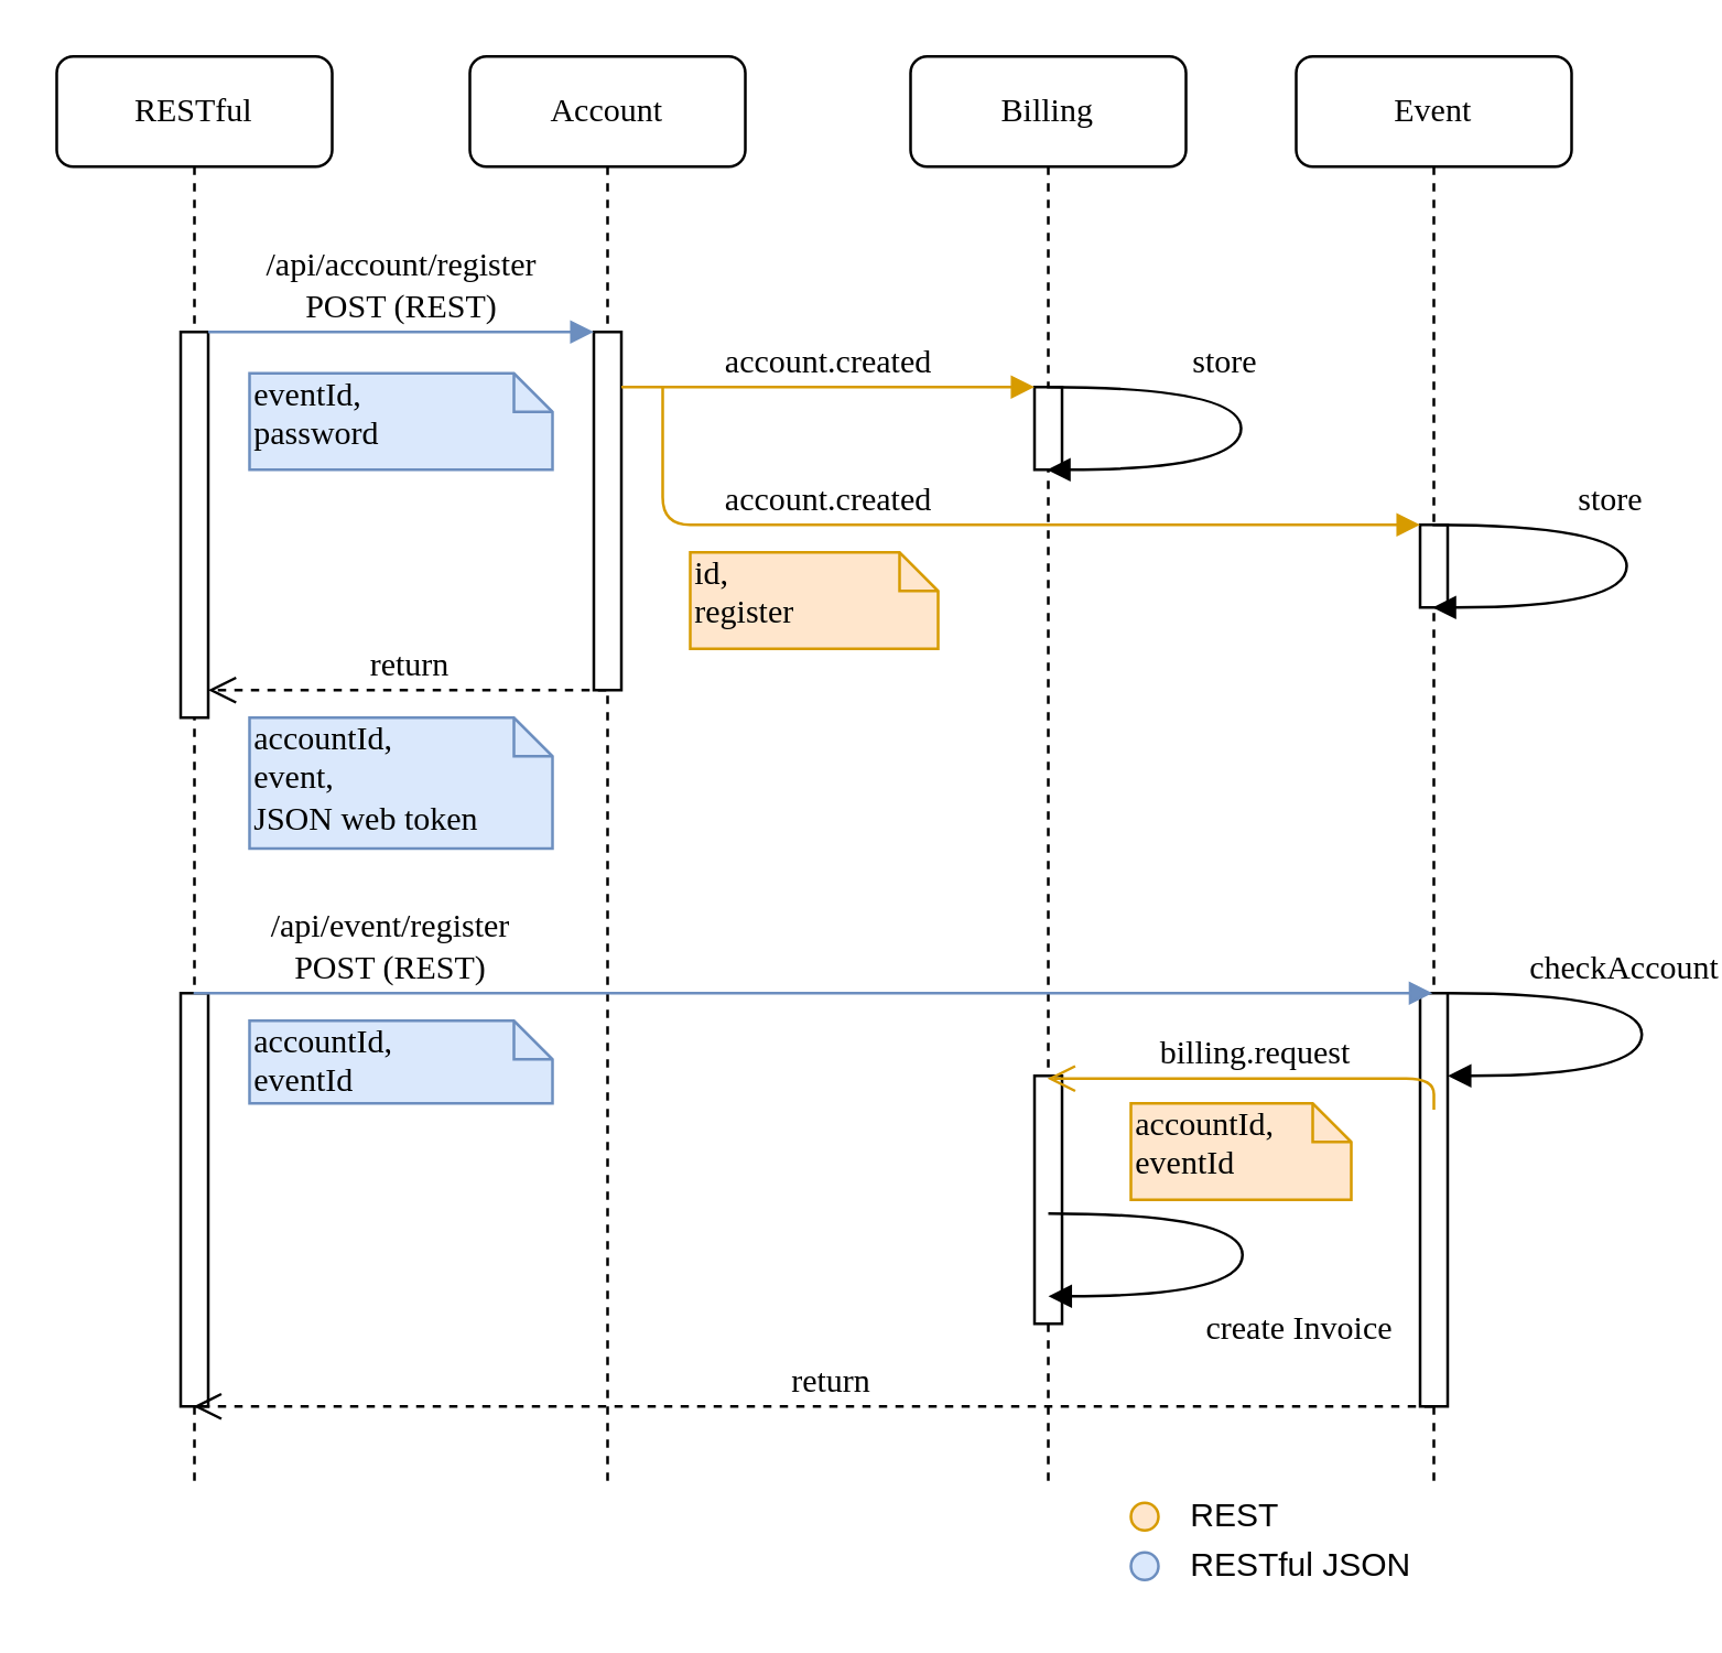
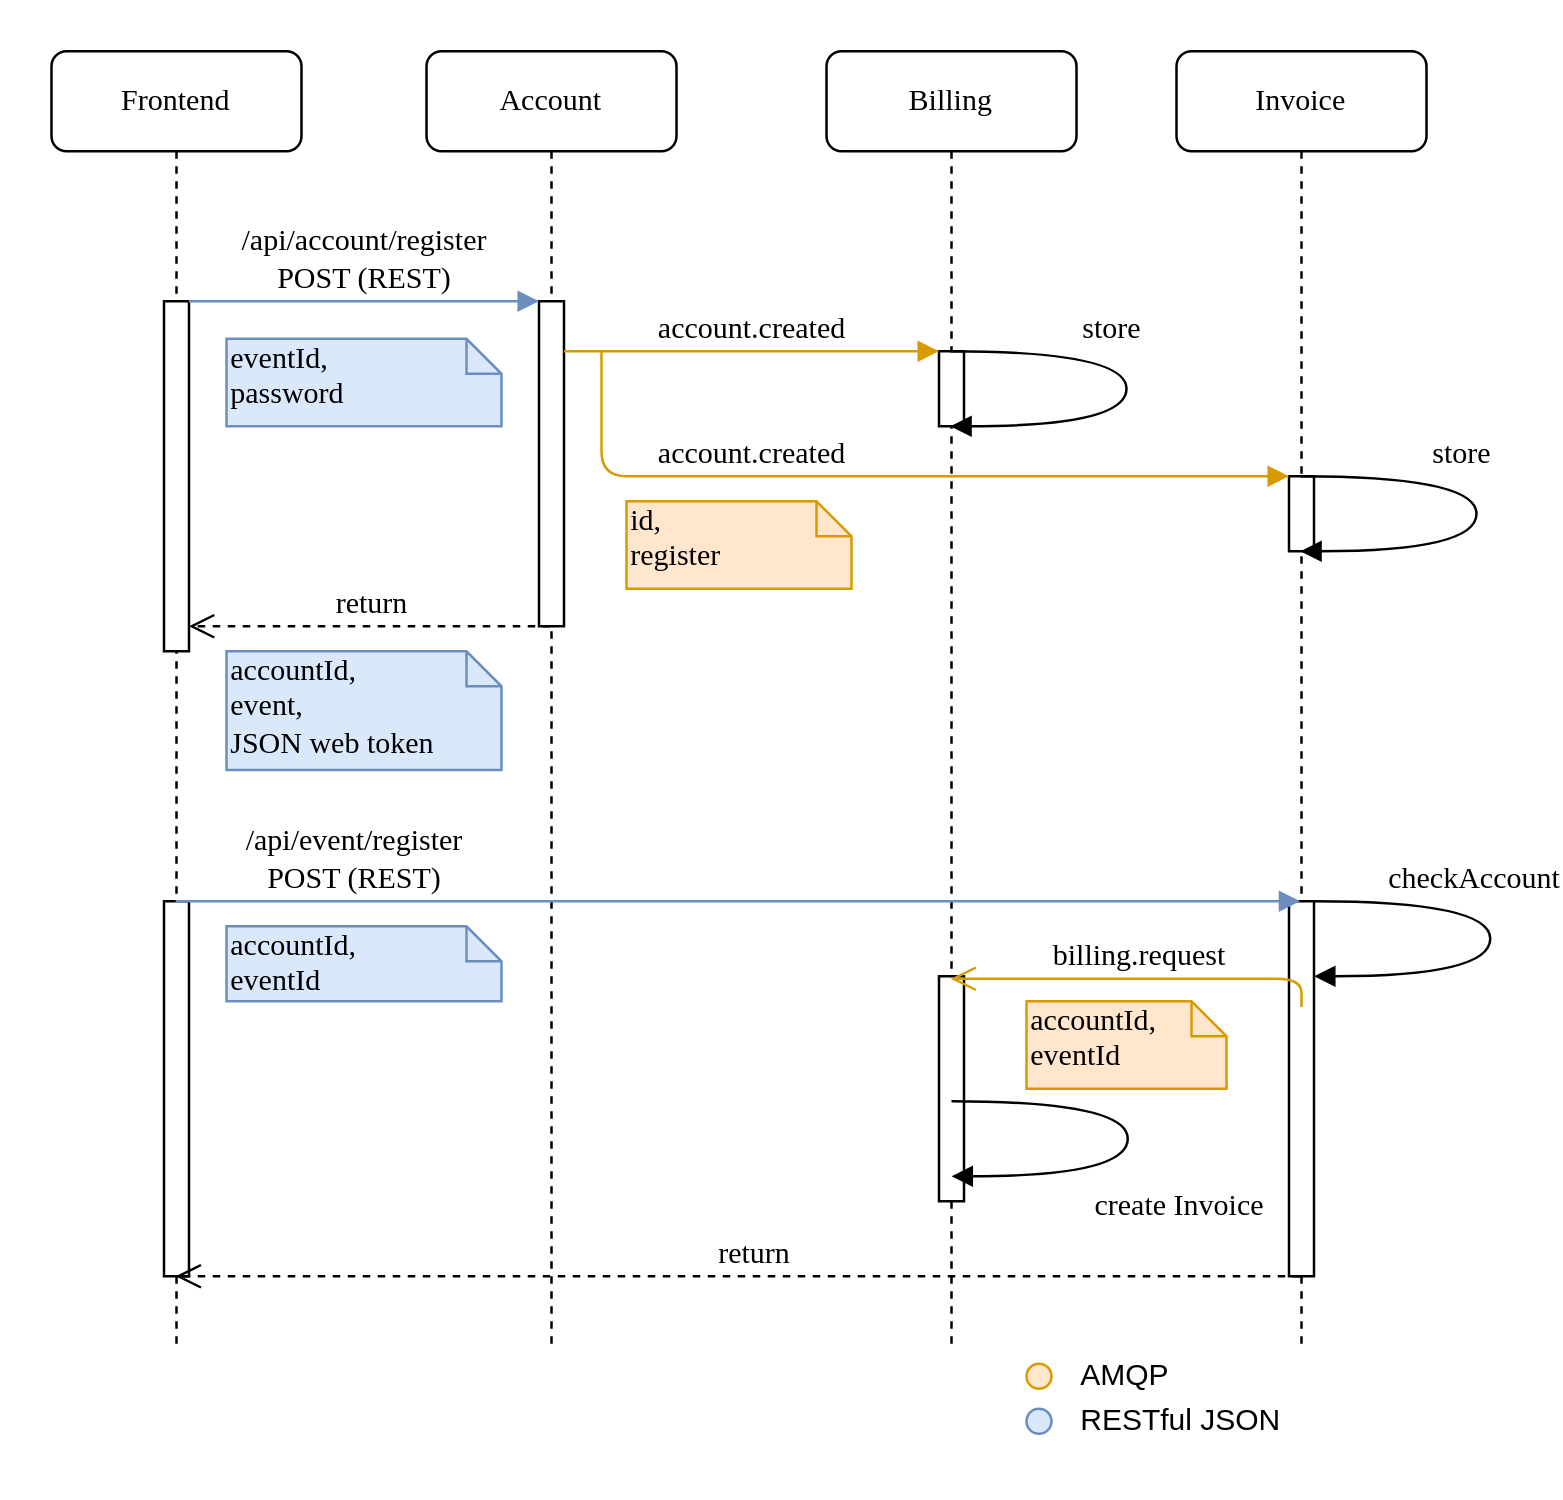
- <mxCell id="11" value="RESTful" style="shape=umlLifeline;perimeter=lifelinePerimeter;whiteSpace=wrap;html=1;container=1;collapsible=0;recursiveResize=0;outlineConnect=0;rounded=1;shadow=0;comic=0;labelBackgroundColor=none;strokeWidth=1;fontFamily=Verdana;fontSize=12;align=center;" parent="1" vertex="1"><mxGeometry x="20" y="20" width="100" height="520" as="geometry" /></mxCell>
+ <mxCell id="11" value="Frontend" style="shape=umlLifeline;perimeter=lifelinePerimeter;whiteSpace=wrap;html=1;container=1;collapsible=0;recursiveResize=0;outlineConnect=0;rounded=1;shadow=0;comic=0;labelBackgroundColor=none;strokeWidth=1;fontFamily=Verdana;fontSize=12;align=center;" parent="1" vertex="1"><mxGeometry x="20" y="20" width="100" height="520" as="geometry" /></mxCell>
- <mxCell id="7" value="Event" style="shape=umlLifeline;perimeter=lifelinePerimeter;whiteSpace=wrap;html=1;container=1;collapsible=0;recursiveResize=0;outlineConnect=0;rounded=1;shadow=0;comic=0;labelBackgroundColor=none;strokeWidth=1;fontFamily=Verdana;fontSize=12;align=center;" parent="1" vertex="1"><mxGeometry x="470" y="20" width="100" height="520" as="geometry" /></mxCell>
+ <mxCell id="7" value="Invoice" style="shape=umlLifeline;perimeter=lifelinePerimeter;whiteSpace=wrap;html=1;container=1;collapsible=0;recursiveResize=0;outlineConnect=0;rounded=1;shadow=0;comic=0;labelBackgroundColor=none;strokeWidth=1;fontFamily=Verdana;fontSize=12;align=center;" parent="1" vertex="1"><mxGeometry x="470" y="20" width="100" height="520" as="geometry" /></mxCell>
- <mxCell id="30" value="REST&amp;nbsp;" style="text;html=1;strokeColor=none;fillColor=none;align=left;verticalAlign=middle;whiteSpace=wrap;rounded=0;" parent="1" vertex="1"><mxGeometry x="430" y="540" width="40" height="20" as="geometry" /></mxCell>
+ <mxCell id="30" value="AMQP&amp;nbsp;" style="text;html=1;strokeColor=none;fillColor=none;align=left;verticalAlign=middle;whiteSpace=wrap;rounded=0;" parent="1" vertex="1"><mxGeometry x="430" y="540" width="40" height="20" as="geometry" /></mxCell>
